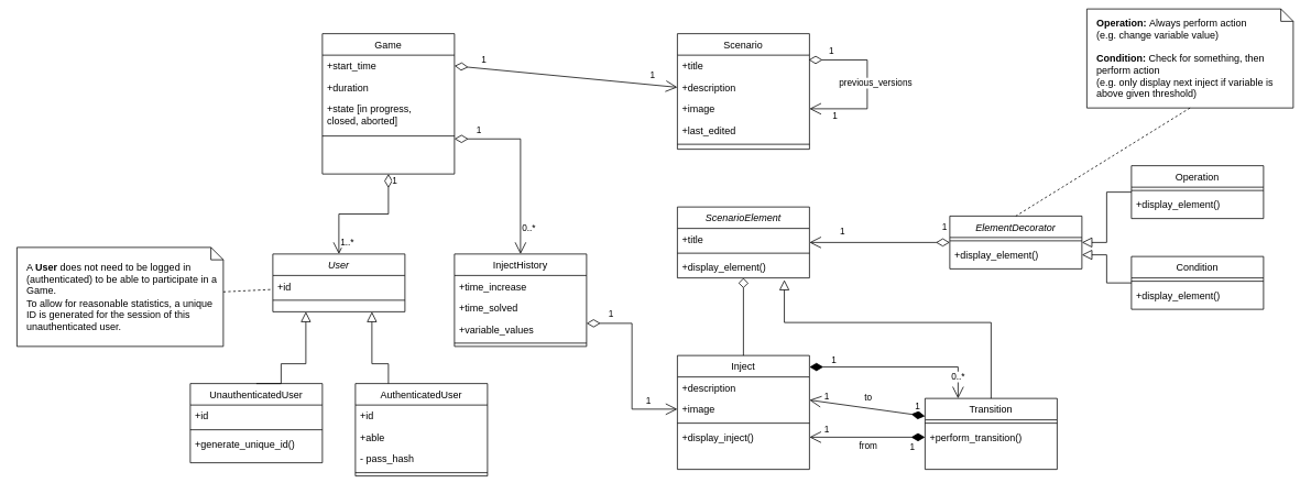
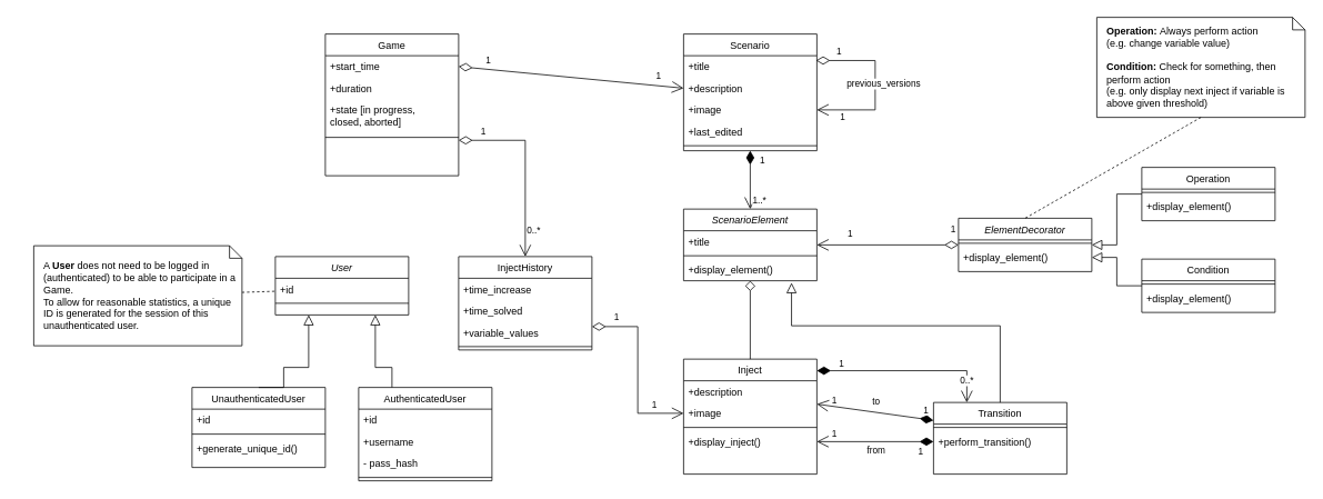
- <mxCell id="62" value="&lt;div&gt;&lt;b&gt;Operation: &lt;/b&gt;Always perform action&lt;br&gt;(e.g. change variable value)&lt;br&gt;&lt;/div&gt;&lt;div&gt;&lt;br&gt;&lt;/div&gt;&lt;div&gt;&lt;b&gt;Condition:&lt;/b&gt; Check for something, then perform action &lt;br&gt;(e.g. only display next inject if variable is above given threshold)&lt;br&gt;&lt;/div&gt;&lt;b&gt;&lt;/b&gt;" style="shape=note;size=15;align=left;spacingLeft=10;html=1;whiteSpace=wrap;" parent="1" vertex="1"><mxGeometry x="1316" y="10" width="250" height="120" as="geometry" /></mxCell>
+ <mxCell id="62" value="&lt;div&gt;&lt;b&gt;Operation: &lt;/b&gt;Always perform action&lt;br&gt;(e.g. change variable value)&lt;br&gt;&lt;/div&gt;&lt;div&gt;&lt;br&gt;&lt;/div&gt;&lt;div&gt;&lt;b&gt;Condition:&lt;/b&gt; Check for something, then perform action &lt;br&gt;(e.g. only display next inject if variable is above given threshold)&lt;br&gt;&lt;/div&gt;&lt;b&gt;&lt;/b&gt;" style="shape=note;size=15;align=left;spacingLeft=10;html=1;whiteSpace=wrap;" parent="1" vertex="1"><mxGeometry x="1316" y="20" width="250" height="120" as="geometry" /></mxCell>
+ <mxCell id="29" value="1" style="endArrow=open;html=1;endSize=12;startArrow=diamondThin;startSize=14;startFill=1;edgeStyle=orthogonalEdgeStyle;align=left;verticalAlign=bottom;exitX=0.5;exitY=1;exitDx=0;exitDy=0;rounded=0;" parent="1" source="15" target="55" edge="1"><mxGeometry x="-0.429" y="10" relative="1" as="geometry"><mxPoint x="890" y="150" as="sourcePoint" /><mxPoint x="1050" y="150" as="targetPoint" /><mxPoint as="offset" /></mxGeometry></mxCell>
+ <mxCell id="30" value="1..*" style="edgeLabel;html=1;align=center;verticalAlign=middle;resizable=0;points=[];" parent="29" vertex="1" connectable="0"><mxGeometry x="0.222" y="1" relative="1" as="geometry"><mxPoint x="9" y="15" as="offset" /></mxGeometry></mxCell>
- <mxCell id="70" value="1" style="endArrow=open;html=1;endSize=12;startArrow=diamondThin;startSize=14;startFill=0;align=left;verticalAlign=bottom;entryX=0.5;entryY=0;entryDx=0;entryDy=0;rounded=0;exitX=0.5;exitY=1;exitDx=0;exitDy=0;edgeStyle=orthogonalEdgeStyle;" parent="1" source="2" target="7" edge="1"><mxGeometry x="-0.779" y="2" relative="1" as="geometry"><mxPoint x="410" y="261" as="sourcePoint" /><mxPoint x="490" y="400.5" as="targetPoint" /><mxPoint x="1" as="offset" /></mxGeometry></mxCell>
- <mxCell id="71" value="1..*" style="edgeLabel;html=1;align=center;verticalAlign=middle;resizable=0;points=[];" parent="70" vertex="1" connectable="0"><mxGeometry x="0.475" y="1" relative="1" as="geometry"><mxPoint x="8.98" y="26.18" as="offset" /></mxGeometry></mxCell>
- <mxCell id="84" value="&lt;div&gt;A &lt;b&gt;User &lt;/b&gt;does not need to be logged in (authenticated) to be able to participate in a Game.&lt;/div&gt;To allow for reasonable statistics, a unique ID is generated for the session of this unauthenticated user." style="shape=note;size=15;align=left;spacingLeft=10;html=1;whiteSpace=wrap;" parent="1" vertex="1"><mxGeometry x="20" y="299" width="250" height="120" as="geometry" /></mxCell>
+ <mxCell id="84" value="&lt;div&gt;A &lt;b&gt;User &lt;/b&gt;does not need to be logged in (authenticated) to be able to participate in a Game.&lt;/div&gt;To allow for reasonable statistics, a unique ID is generated for the session of this unauthenticated user." style="shape=note;size=15;align=left;spacingLeft=10;html=1;whiteSpace=wrap;" parent="1" vertex="1"><mxGeometry x="40" y="294" width="250" height="120" as="geometry" /></mxCell>
- <mxCell id="74" value="+able" style="text;align=left;verticalAlign=top;spacingLeft=4;spacingRight=4;overflow=hidden;rotatable=0;points=[[0,0.5],[1,0.5]];portConstraint=eastwest;" parent="72" vertex="1"><mxGeometry y="52" width="160" height="26" as="geometry" /></mxCell>
+ <mxCell id="74" value="+username" style="text;align=left;verticalAlign=top;spacingLeft=4;spacingRight=4;overflow=hidden;rotatable=0;points=[[0,0.5],[1,0.5]];portConstraint=eastwest;" parent="72" vertex="1"><mxGeometry y="52" width="160" height="26" as="geometry" /></mxCell>
